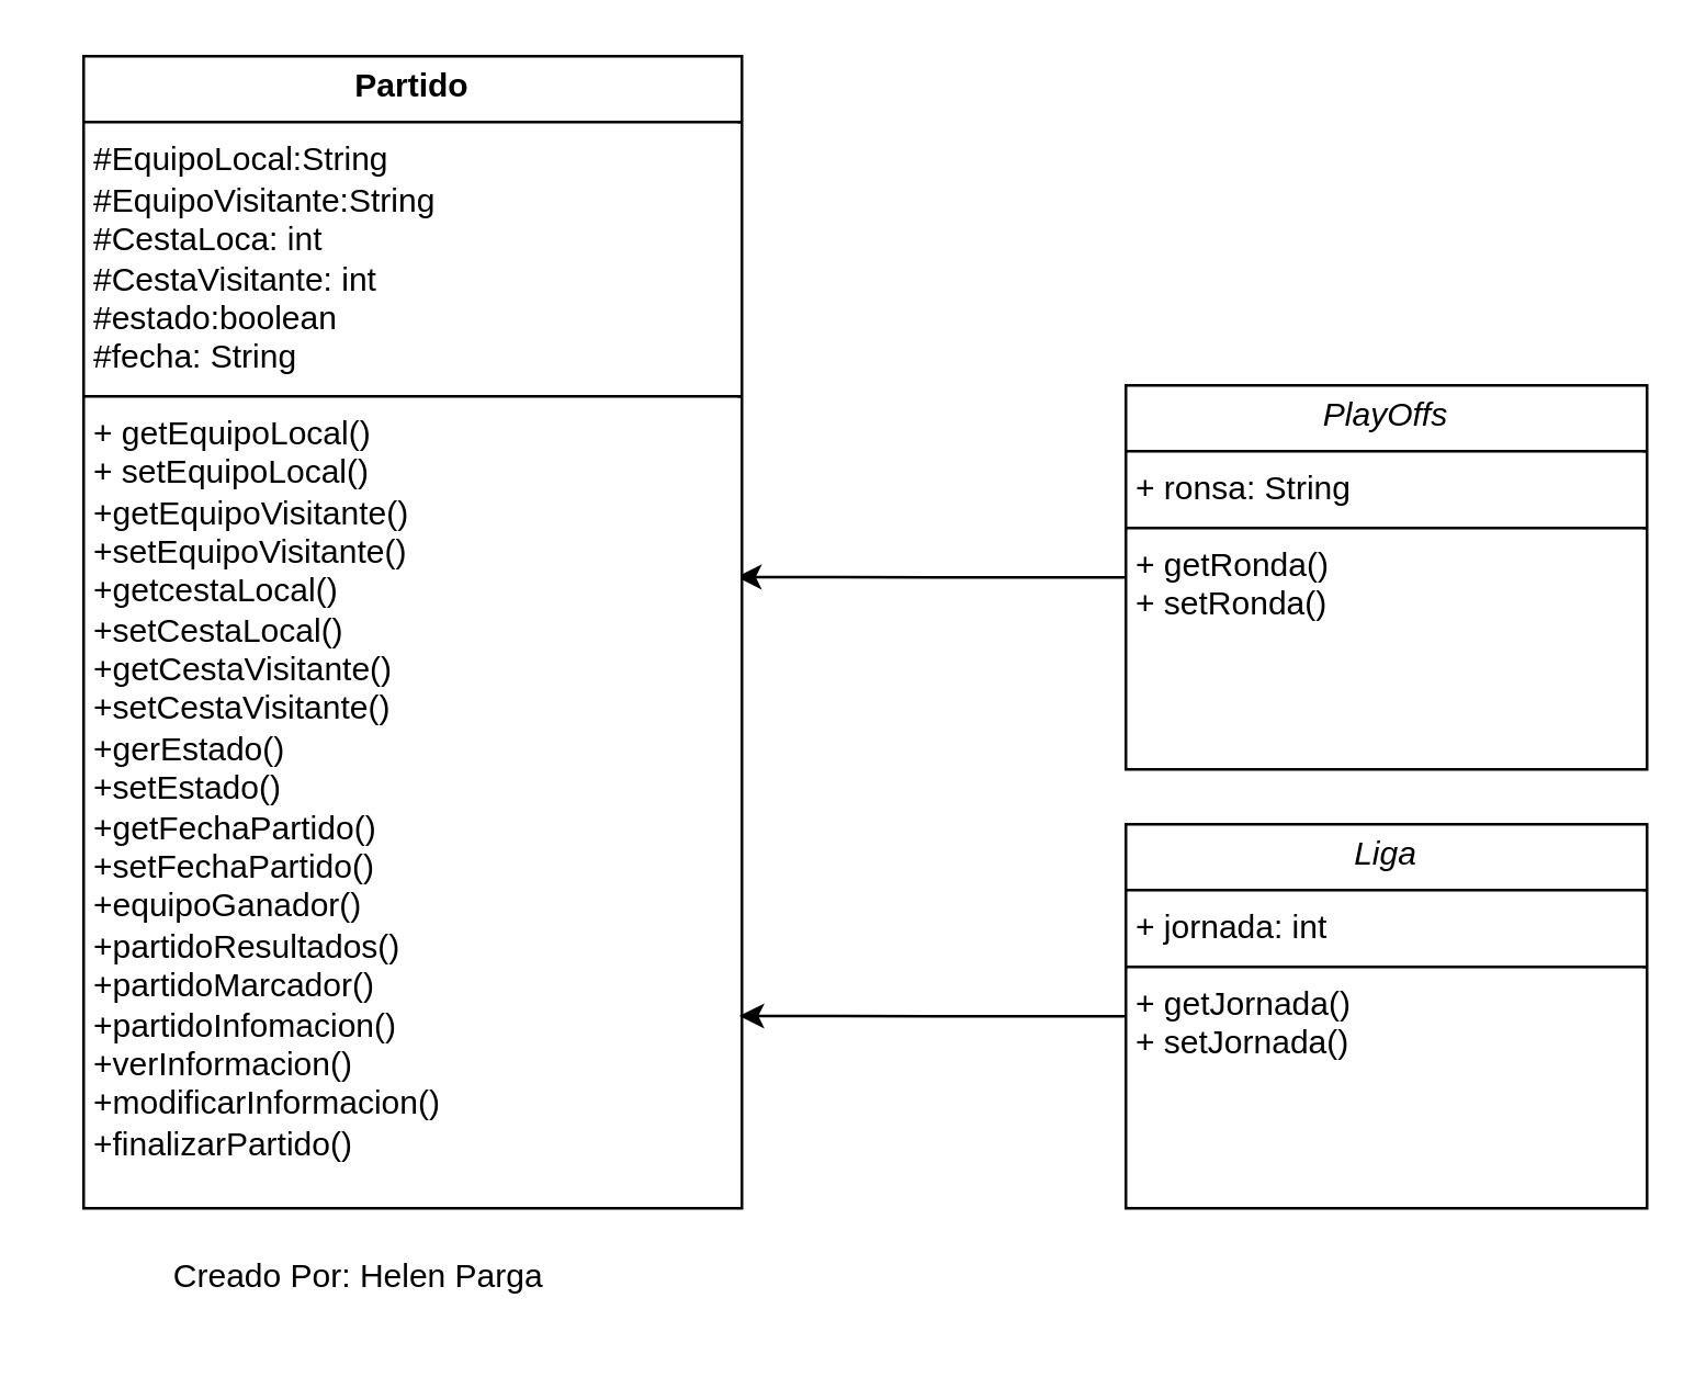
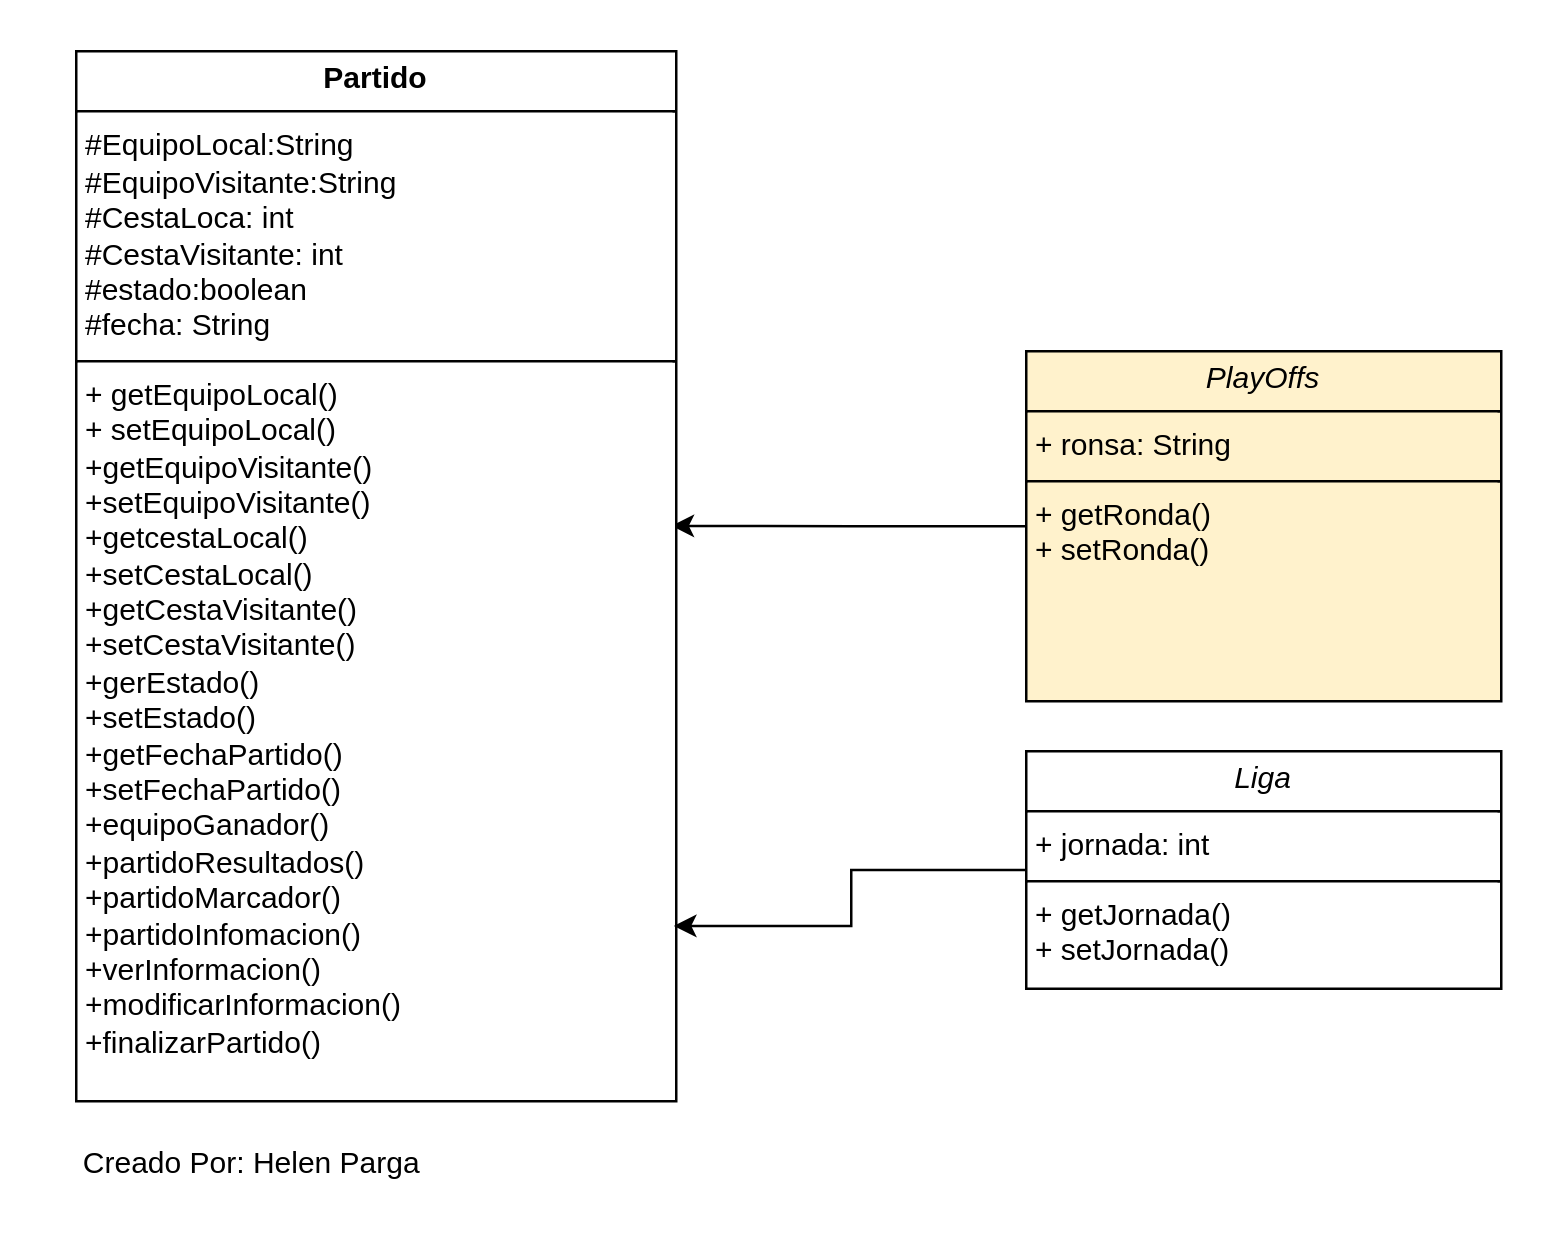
- <mxCell id="3" value="&lt;p style=&quot;margin:0px;margin-top:4px;text-align:center;&quot;&gt;&lt;i&gt;PlayOffs&lt;/i&gt;&lt;/p&gt;&lt;hr size=&quot;1&quot; style=&quot;border-style:solid;&quot;&gt;&lt;p style=&quot;margin:0px;margin-left:4px;&quot;&gt;+ ronsa: String&lt;/p&gt;&lt;hr size=&quot;1&quot; style=&quot;border-style:solid;&quot;&gt;&lt;p style=&quot;margin:0px;margin-left:4px;&quot;&gt;+ getRonda()&lt;br&gt;+ setRonda()&lt;/p&gt;" style="verticalAlign=top;align=left;overflow=fill;html=1;whiteSpace=wrap;" vertex="1" parent="1"><mxGeometry x="410" y="140" width="190" height="140" as="geometry" /></mxCell>
+ <mxCell id="3" value="&lt;p style=&quot;margin:0px;margin-top:4px;text-align:center;&quot;&gt;&lt;i&gt;PlayOffs&lt;/i&gt;&lt;/p&gt;&lt;hr size=&quot;1&quot; style=&quot;border-style:solid;&quot;&gt;&lt;p style=&quot;margin:0px;margin-left:4px;&quot;&gt;+ ronsa: String&lt;/p&gt;&lt;hr size=&quot;1&quot; style=&quot;border-style:solid;&quot;&gt;&lt;p style=&quot;margin:0px;margin-left:4px;&quot;&gt;+ getRonda()&lt;br&gt;+ setRonda()&lt;/p&gt;" style="verticalAlign=top;align=left;overflow=fill;html=1;whiteSpace=wrap;fillColor=#fff2cc;" vertex="1" parent="1"><mxGeometry x="410" y="140" width="190" height="140" as="geometry" /></mxCell>
- <mxCell id="4" value="&lt;p style=&quot;margin:0px;margin-top:4px;text-align:center;&quot;&gt;&lt;i&gt;Liga&lt;/i&gt;&lt;/p&gt;&lt;hr size=&quot;1&quot; style=&quot;border-style:solid;&quot;&gt;&lt;p style=&quot;margin:0px;margin-left:4px;&quot;&gt;+ jornada: int&lt;/p&gt;&lt;hr size=&quot;1&quot; style=&quot;border-style:solid;&quot;&gt;&lt;p style=&quot;margin:0px;margin-left:4px;&quot;&gt;+ getJornada()&lt;br&gt;+ setJornada()&lt;/p&gt;" style="verticalAlign=top;align=left;overflow=fill;html=1;whiteSpace=wrap;" vertex="1" parent="1"><mxGeometry x="410" y="300" width="190" height="140" as="geometry" /></mxCell>
+ <mxCell id="4" value="&lt;p style=&quot;margin:0px;margin-top:4px;text-align:center;&quot;&gt;&lt;i&gt;Liga&lt;/i&gt;&lt;/p&gt;&lt;hr size=&quot;1&quot; style=&quot;border-style:solid;&quot;&gt;&lt;p style=&quot;margin:0px;margin-left:4px;&quot;&gt;+ jornada: int&lt;/p&gt;&lt;hr size=&quot;1&quot; style=&quot;border-style:solid;&quot;&gt;&lt;p style=&quot;margin:0px;margin-left:4px;&quot;&gt;+ getJornada()&lt;br&gt;+ setJornada()&lt;/p&gt;" style="verticalAlign=top;align=left;overflow=fill;html=1;whiteSpace=wrap;" vertex="1" parent="1"><mxGeometry x="410" y="300" width="190" height="95" as="geometry" /></mxCell>
- <mxCell id="7" value="&lt;span style=&quot;font-weight: normal; font-size: 12px;&quot;&gt;&lt;font style=&quot;font-size: 12px;&quot;&gt;Creado Por: Helen Parga&lt;/font&gt;&lt;/span&gt;" style="text;html=1;align=center;verticalAlign=middle;resizable=0;points=[];autosize=1;strokeColor=none;fillColor=none;fontSize=12;fontStyle=1" vertex="1" parent="1"><mxGeometry x="50" y="450" width="160" height="30" as="geometry" /></mxCell>
+ <mxCell id="7" value="&lt;span style=&quot;font-weight: normal; font-size: 12px;&quot;&gt;&lt;font style=&quot;font-size: 12px;&quot;&gt;Creado Por: Helen Parga&lt;/font&gt;&lt;/span&gt;" style="text;html=1;align=center;verticalAlign=middle;resizable=0;points=[];autosize=1;strokeColor=none;fillColor=none;fontSize=12;fontStyle=1" vertex="1" parent="1"><mxGeometry x="20" y="450" width="160" height="30" as="geometry" /></mxCell>
